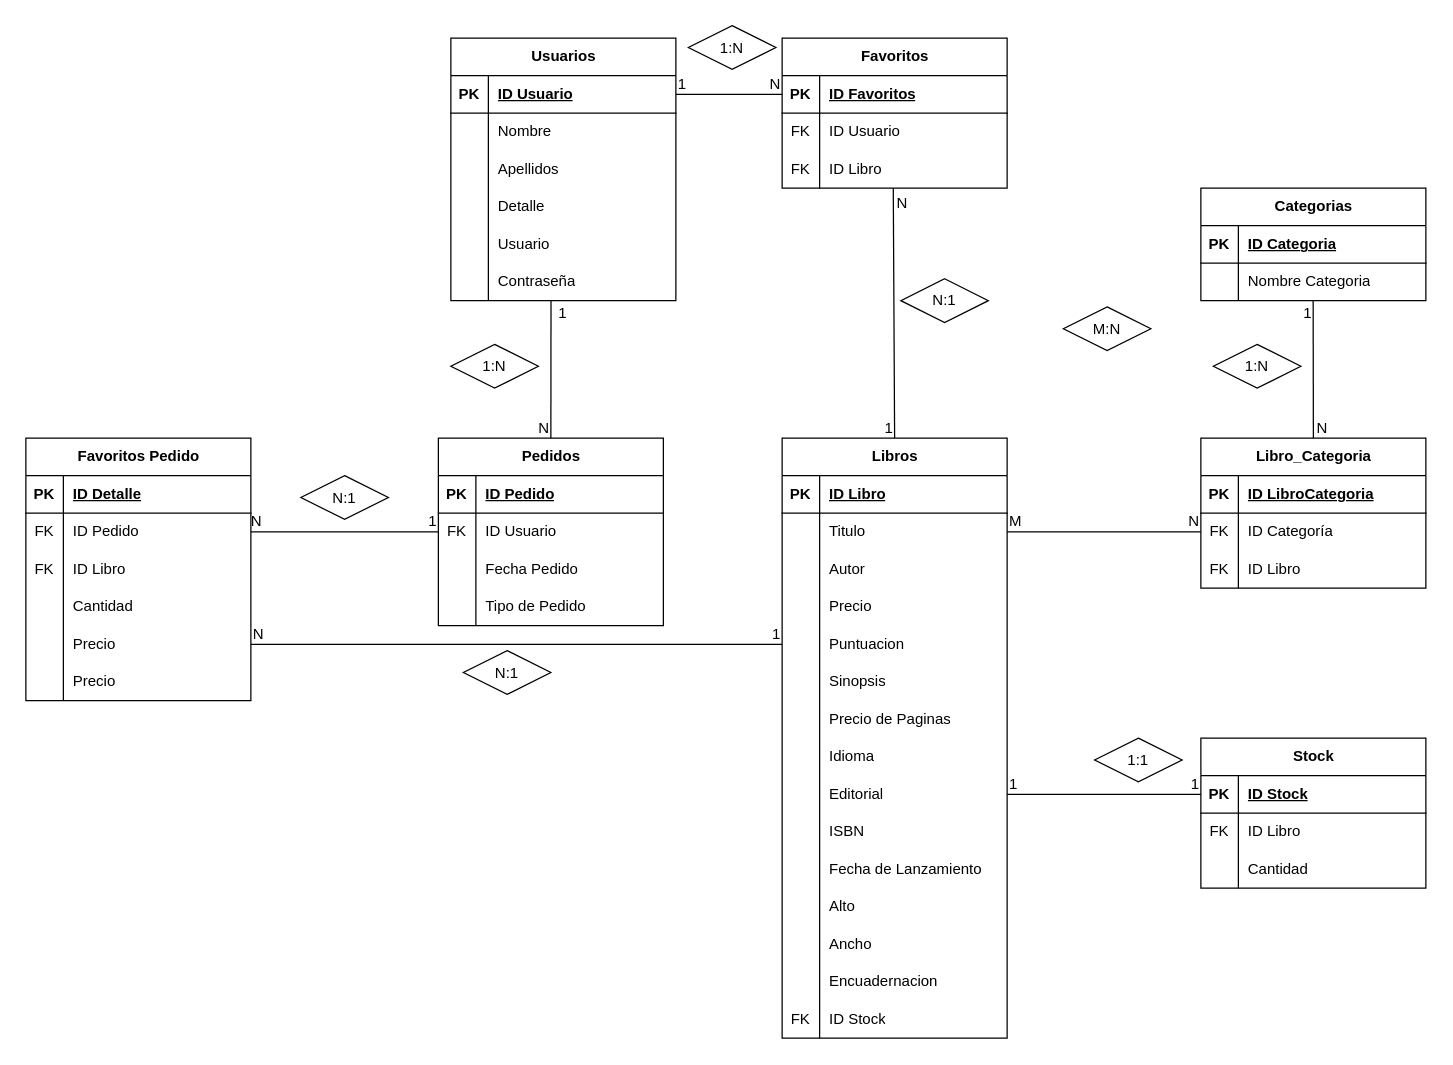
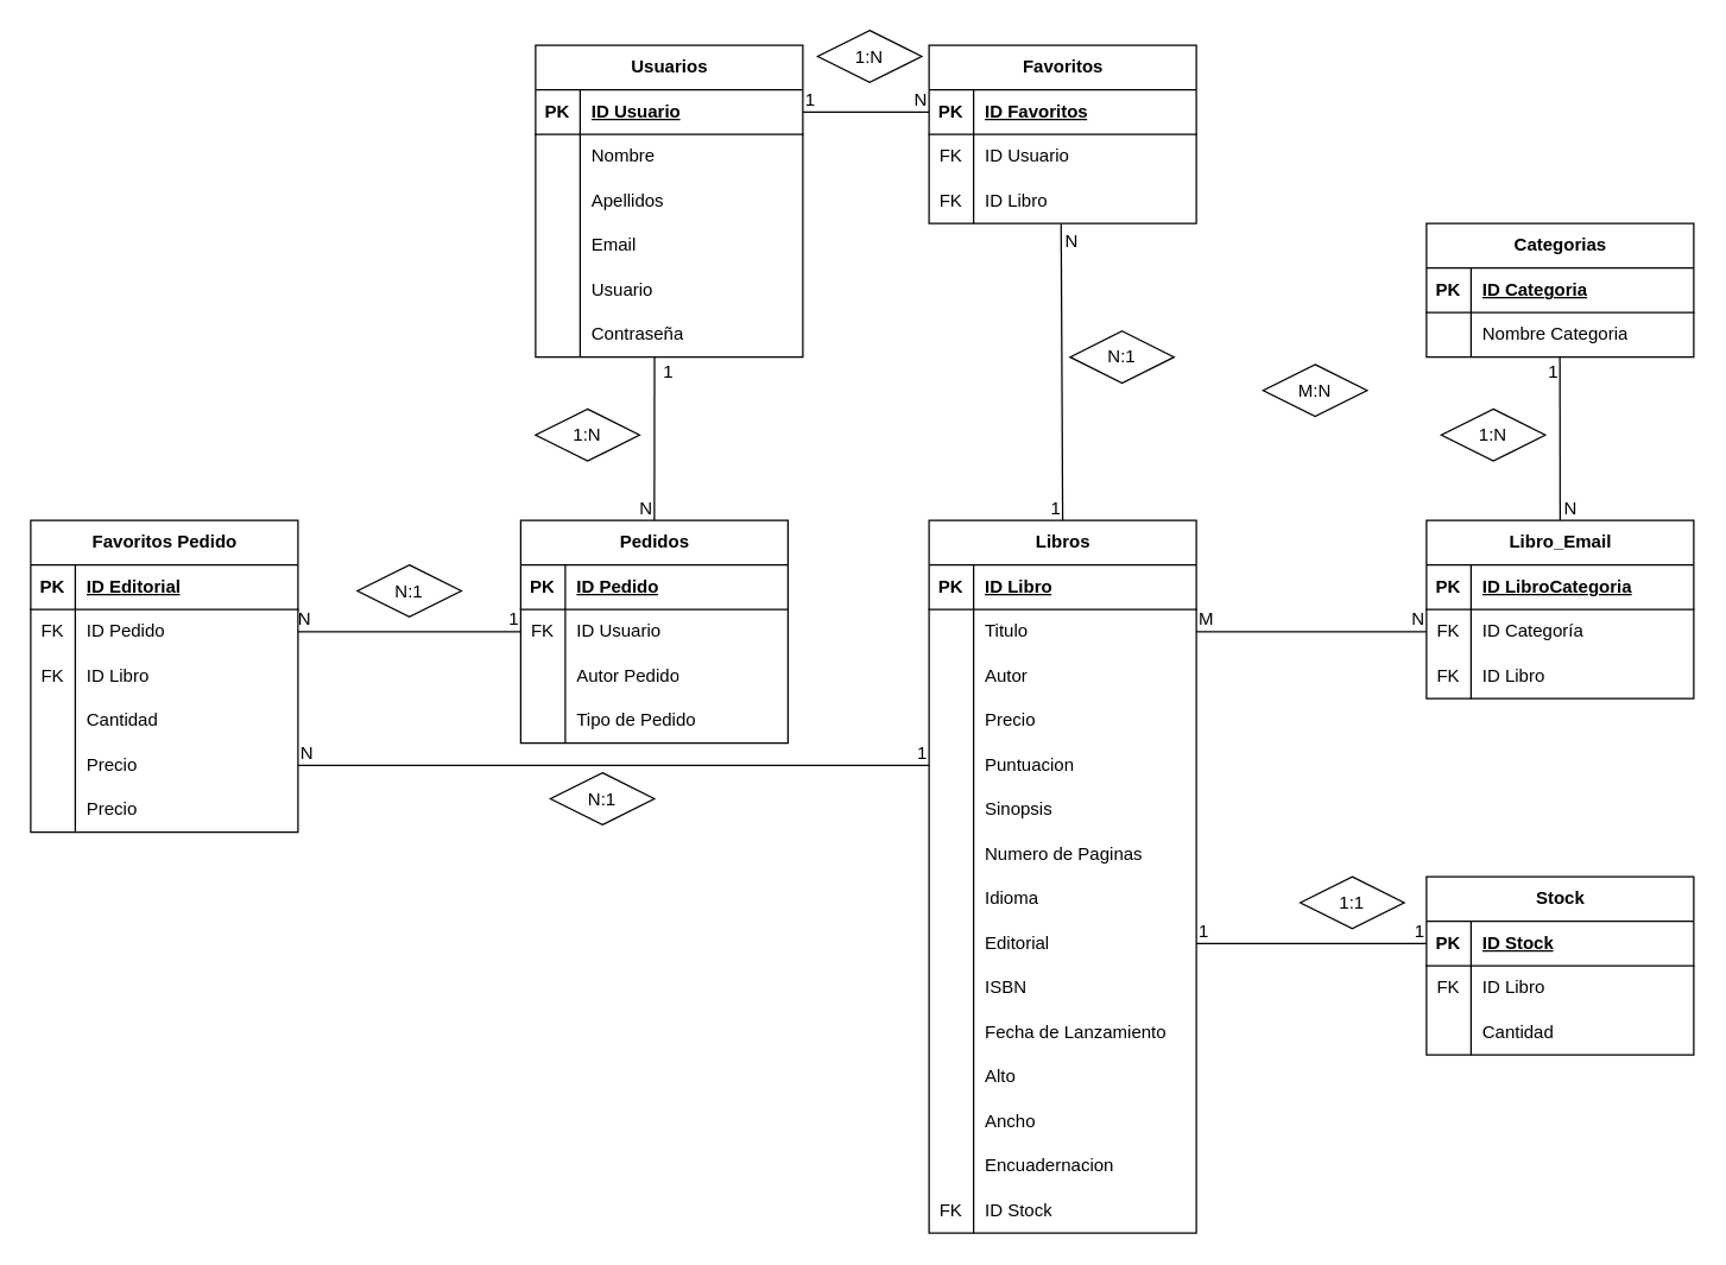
- <mxCell id="14" value="Detalle" style="shape=partialRectangle;connectable=0;fillColor=none;top=0;left=0;bottom=0;right=0;align=left;spacingLeft=6;overflow=hidden;whiteSpace=wrap;html=1;" vertex="1" parent="12"><mxGeometry x="30" width="150" height="30" as="geometry"><mxRectangle width="150" height="30" as="alternateBounds" /></mxGeometry></mxCell>
+ <mxCell id="14" value="Email" style="shape=partialRectangle;connectable=0;fillColor=none;top=0;left=0;bottom=0;right=0;align=left;spacingLeft=6;overflow=hidden;whiteSpace=wrap;html=1;" vertex="1" parent="12"><mxGeometry x="30" width="150" height="30" as="geometry"><mxRectangle width="150" height="30" as="alternateBounds" /></mxGeometry></mxCell>
- <mxCell id="97" value="Libro_Categoria" style="shape=table;startSize=30;container=1;collapsible=1;childLayout=tableLayout;fixedRows=1;rowLines=0;fontStyle=1;align=center;resizeLast=1;html=1;" vertex="1" parent="1"><mxGeometry x="960" y="350" width="180" height="120" as="geometry" /></mxCell>
+ <mxCell id="97" value="Libro_Email" style="shape=table;startSize=30;container=1;collapsible=1;childLayout=tableLayout;fixedRows=1;rowLines=0;fontStyle=1;align=center;resizeLast=1;html=1;" vertex="1" parent="1"><mxGeometry x="960" y="350" width="180" height="120" as="geometry" /></mxCell>
- <mxCell id="120" value="ID Detalle" style="shape=partialRectangle;connectable=0;fillColor=none;top=0;left=0;bottom=0;right=0;align=left;spacingLeft=6;fontStyle=5;overflow=hidden;whiteSpace=wrap;html=1;" vertex="1" parent="118"><mxGeometry x="30" width="150" height="30" as="geometry"><mxRectangle width="150" height="30" as="alternateBounds" /></mxGeometry></mxCell>
+ <mxCell id="120" value="ID Editorial" style="shape=partialRectangle;connectable=0;fillColor=none;top=0;left=0;bottom=0;right=0;align=left;spacingLeft=6;fontStyle=5;overflow=hidden;whiteSpace=wrap;html=1;" vertex="1" parent="118"><mxGeometry x="30" width="150" height="30" as="geometry"><mxRectangle width="150" height="30" as="alternateBounds" /></mxGeometry></mxCell>
- <mxCell id="76" value="Fecha Pedido" style="shape=partialRectangle;connectable=0;fillColor=none;top=0;left=0;bottom=0;right=0;align=left;spacingLeft=6;overflow=hidden;whiteSpace=wrap;html=1;" vertex="1" parent="74"><mxGeometry x="30" width="150" height="30" as="geometry"><mxRectangle width="150" height="30" as="alternateBounds" /></mxGeometry></mxCell>
+ <mxCell id="76" value="Autor Pedido" style="shape=partialRectangle;connectable=0;fillColor=none;top=0;left=0;bottom=0;right=0;align=left;spacingLeft=6;overflow=hidden;whiteSpace=wrap;html=1;" vertex="1" parent="74"><mxGeometry x="30" width="150" height="30" as="geometry"><mxRectangle width="150" height="30" as="alternateBounds" /></mxGeometry></mxCell>
- <mxCell id="42" value="Precio de Paginas" style="shape=partialRectangle;connectable=0;fillColor=none;top=0;left=0;bottom=0;right=0;align=left;spacingLeft=6;overflow=hidden;whiteSpace=wrap;html=1;" vertex="1" parent="40"><mxGeometry x="30" width="150" height="30" as="geometry"><mxRectangle width="150" height="30" as="alternateBounds" /></mxGeometry></mxCell>
+ <mxCell id="42" value="Numero de Paginas" style="shape=partialRectangle;connectable=0;fillColor=none;top=0;left=0;bottom=0;right=0;align=left;spacingLeft=6;overflow=hidden;whiteSpace=wrap;html=1;" vertex="1" parent="40"><mxGeometry x="30" width="150" height="30" as="geometry"><mxRectangle width="150" height="30" as="alternateBounds" /></mxGeometry></mxCell>
